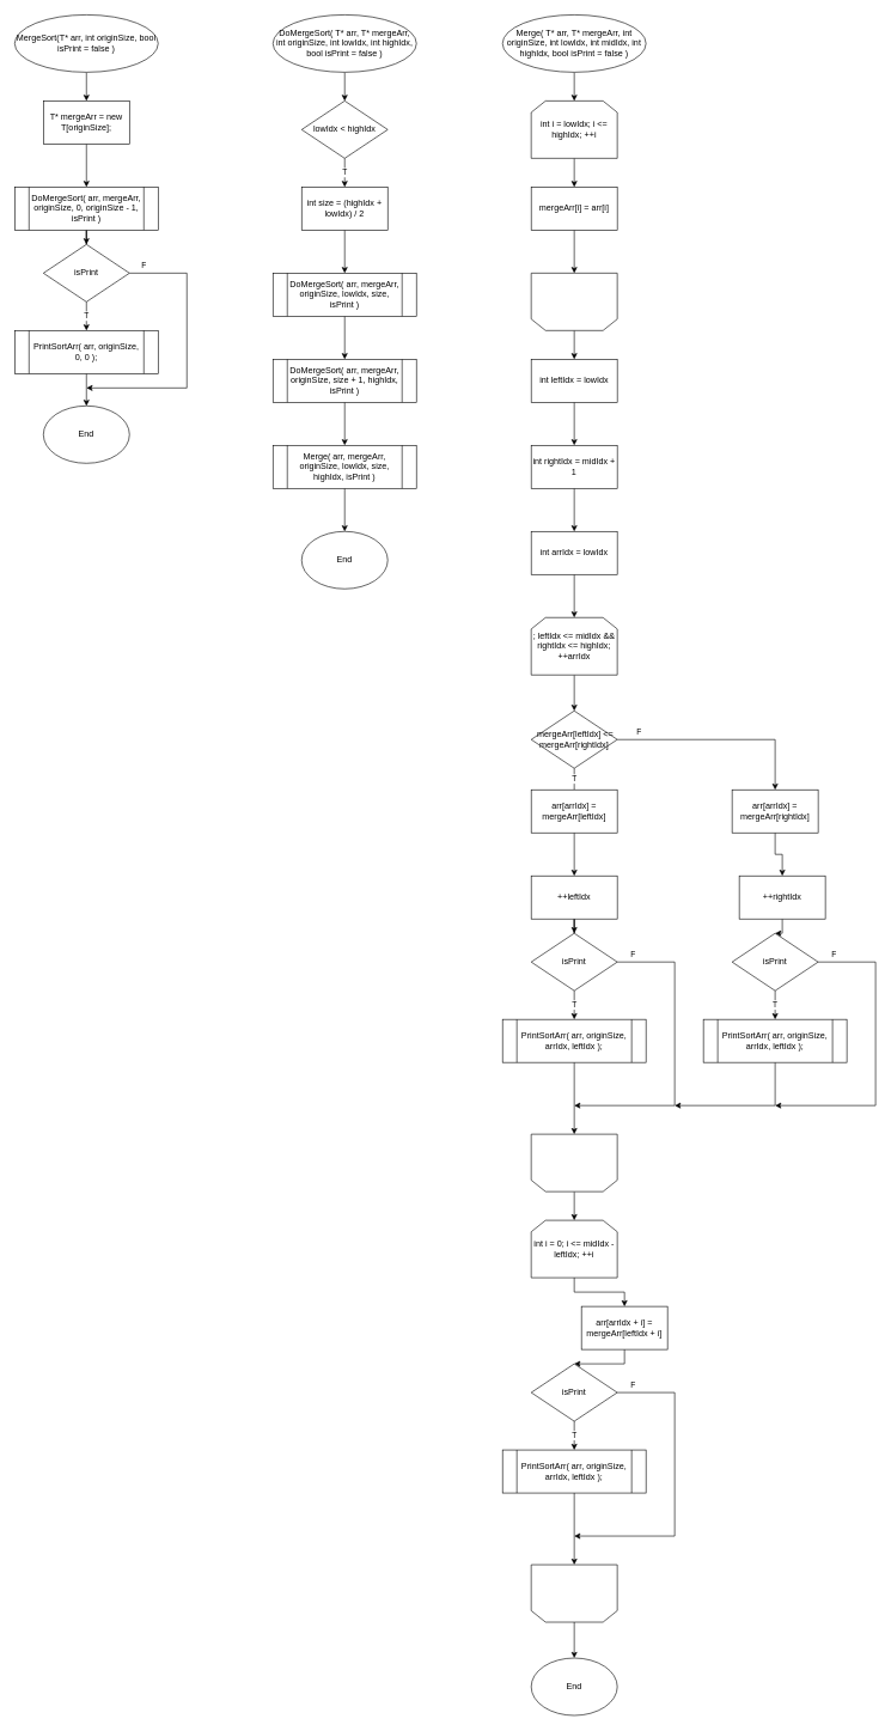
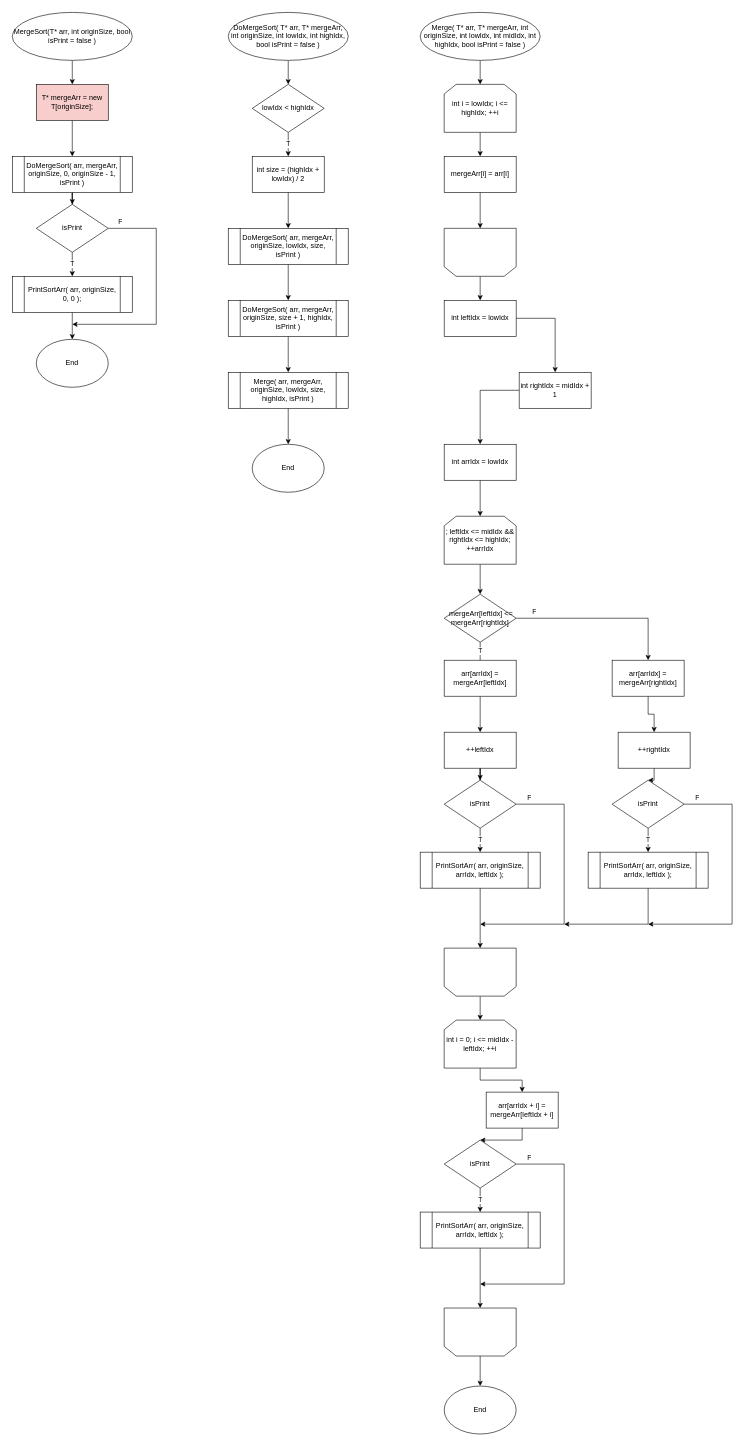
- <mxCell id="5" value="T* mergeArr = new T[originSize];" style="rounded=0;whiteSpace=wrap;html=1;" vertex="1" parent="1"><mxGeometry x="60" y="140" width="120" height="60" as="geometry" /></mxCell>
+ <mxCell id="5" value="T* mergeArr = new T[originSize];" style="rounded=0;whiteSpace=wrap;html=1;fillColor=#f8cecc;" vertex="1" parent="1"><mxGeometry x="60" y="140" width="120" height="60" as="geometry" /></mxCell>
- <mxCell id="38" value="int rightIdx = midIdx + 1" style="rounded=0;whiteSpace=wrap;html=1;" vertex="1" parent="1"><mxGeometry x="740" y="620" width="120" height="60" as="geometry" /></mxCell>
+ <mxCell id="38" value="int rightIdx = midIdx + 1" style="rounded=0;whiteSpace=wrap;html=1;" vertex="1" parent="1"><mxGeometry x="865" y="620" width="120" height="60" as="geometry" /></mxCell>
